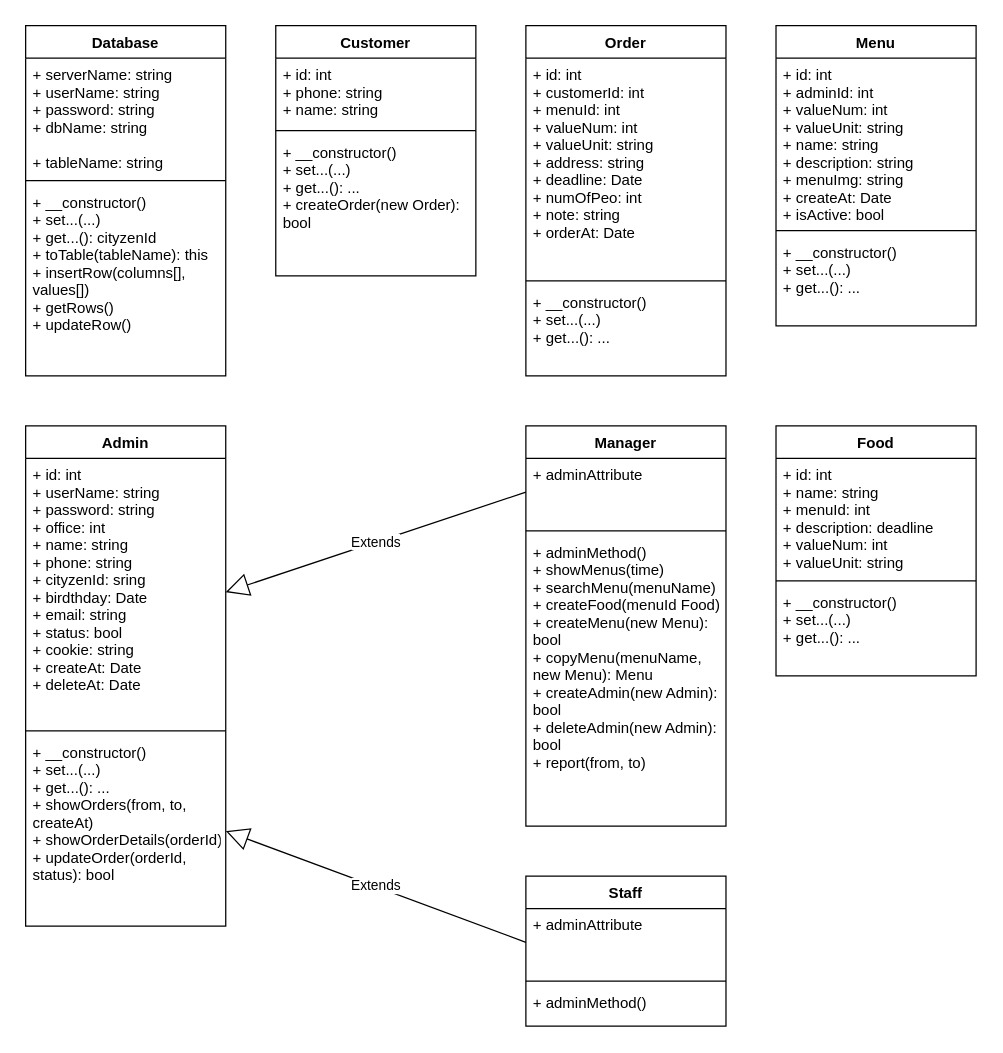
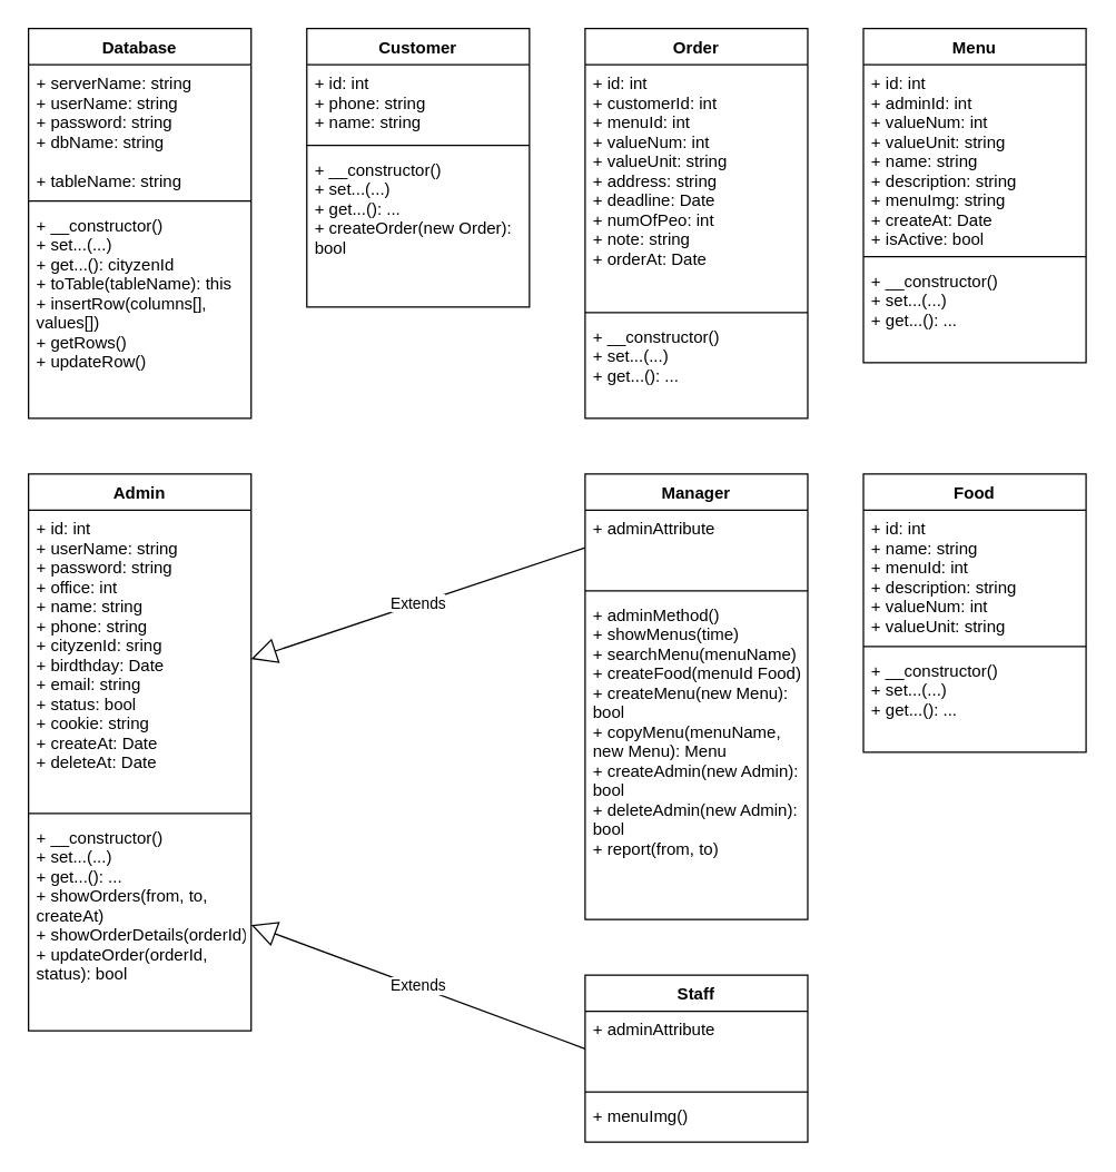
- <mxCell id="15" value="+ id: int&#10;+ name: string&#10;+ menuId: int&#10;+ description: deadline&#10;+ valueNum: int&#10;+ valueUnit: string" style="text;strokeColor=none;fillColor=none;align=left;verticalAlign=top;spacingLeft=4;spacingRight=4;overflow=hidden;rotatable=0;points=[[0,0.5],[1,0.5]];portConstraint=eastwest;" parent="14" vertex="1"><mxGeometry y="26" width="160" height="94" as="geometry" /></mxCell>
+ <mxCell id="15" value="+ id: int&#10;+ name: string&#10;+ menuId: int&#10;+ description: string&#10;+ valueNum: int&#10;+ valueUnit: string" style="text;strokeColor=none;fillColor=none;align=left;verticalAlign=top;spacingLeft=4;spacingRight=4;overflow=hidden;rotatable=0;points=[[0,0.5],[1,0.5]];portConstraint=eastwest;" parent="14" vertex="1"><mxGeometry y="26" width="160" height="94" as="geometry" /></mxCell>
- <mxCell id="33" value="+ adminMethod()" style="text;strokeColor=none;fillColor=none;align=left;verticalAlign=top;spacingLeft=4;spacingRight=4;overflow=hidden;rotatable=0;points=[[0,0.5],[1,0.5]];portConstraint=eastwest;" vertex="1" parent="30"><mxGeometry y="88" width="160" height="32" as="geometry" /></mxCell>
+ <mxCell id="33" value="+ menuImg()" style="text;strokeColor=none;fillColor=none;align=left;verticalAlign=top;spacingLeft=4;spacingRight=4;overflow=hidden;rotatable=0;points=[[0,0.5],[1,0.5]];portConstraint=eastwest;" vertex="1" parent="30"><mxGeometry y="88" width="160" height="32" as="geometry" /></mxCell>
